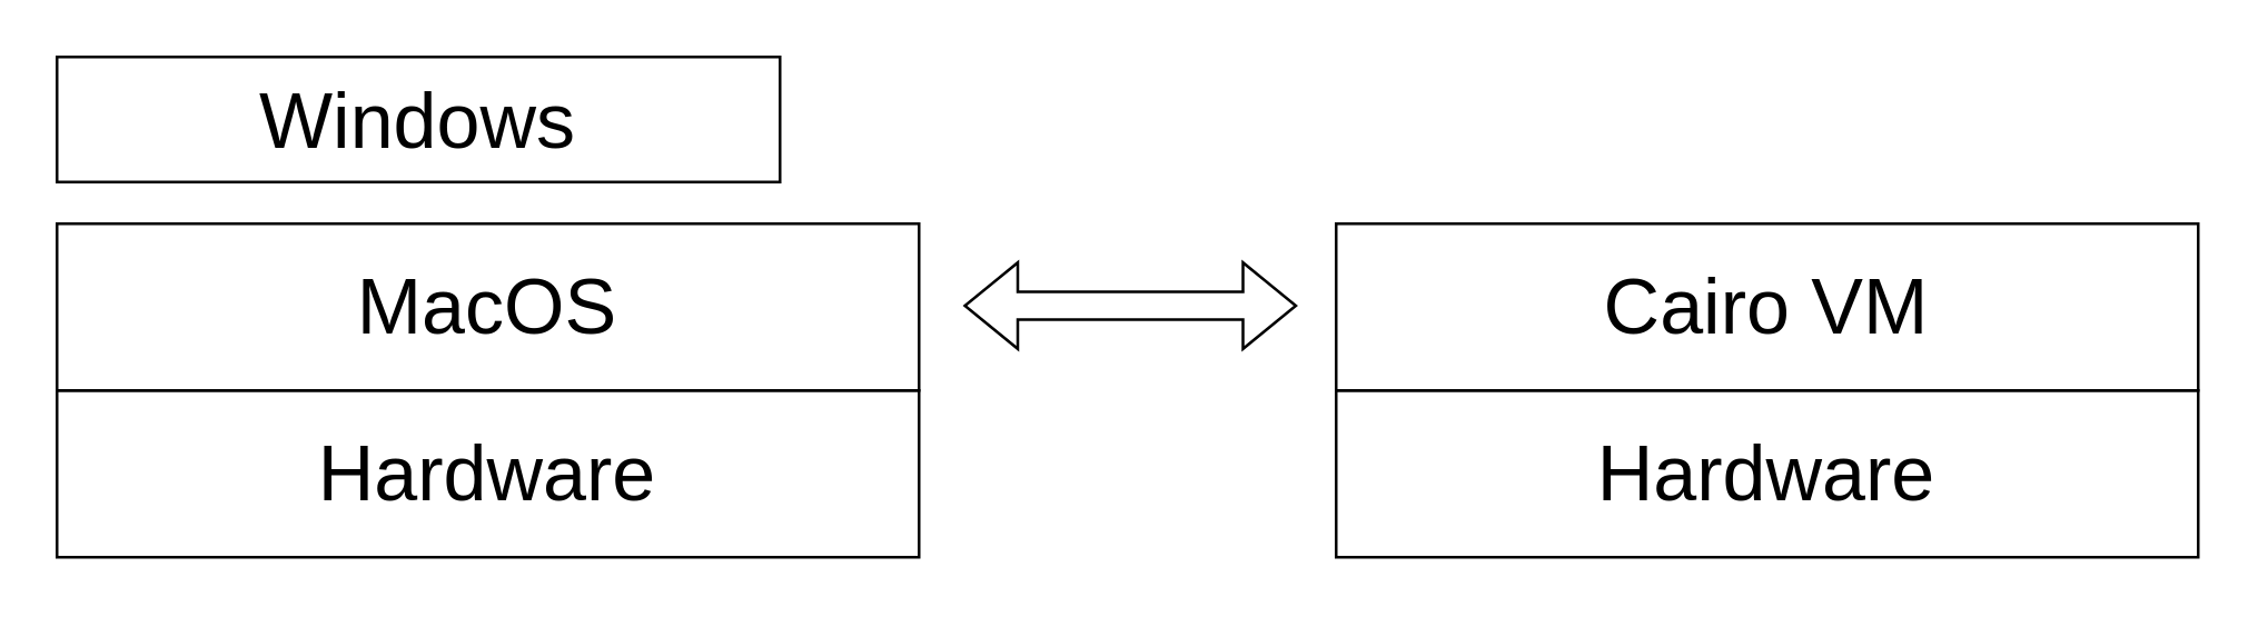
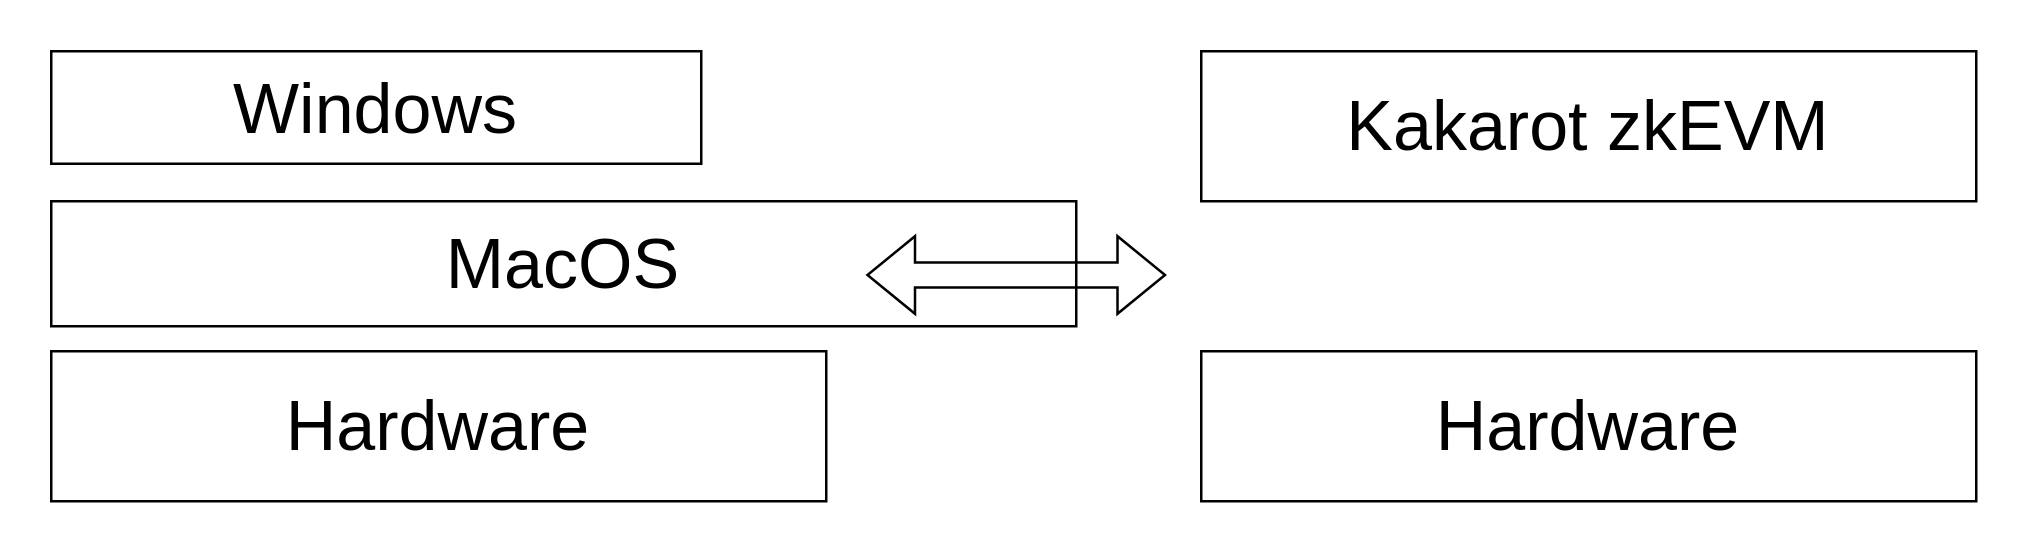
+ <mxCell id="7" value="Kakarot zkEVM" style="rounded=0;whiteSpace=wrap;html=1;fontSize=28;" vertex="1" parent="1"><mxGeometry x="480" y="20" width="310" height="60" as="geometry" /></mxCell>
- <mxCell id="3" value="MacOS" style="rounded=0;whiteSpace=wrap;html=1;fontSize=28;" vertex="1" parent="1"><mxGeometry x="20" y="80" width="310" height="60" as="geometry" /></mxCell>
+ <mxCell id="3" value="MacOS" style="rounded=0;whiteSpace=wrap;html=1;fontSize=28;" vertex="1" parent="1"><mxGeometry x="20" y="80" width="410" height="50" as="geometry" /></mxCell>
- <mxCell id="6" value="Cairo VM" style="rounded=0;whiteSpace=wrap;html=1;fontSize=28;" vertex="1" parent="1"><mxGeometry x="480" y="80" width="310" height="60" as="geometry" /></mxCell>
